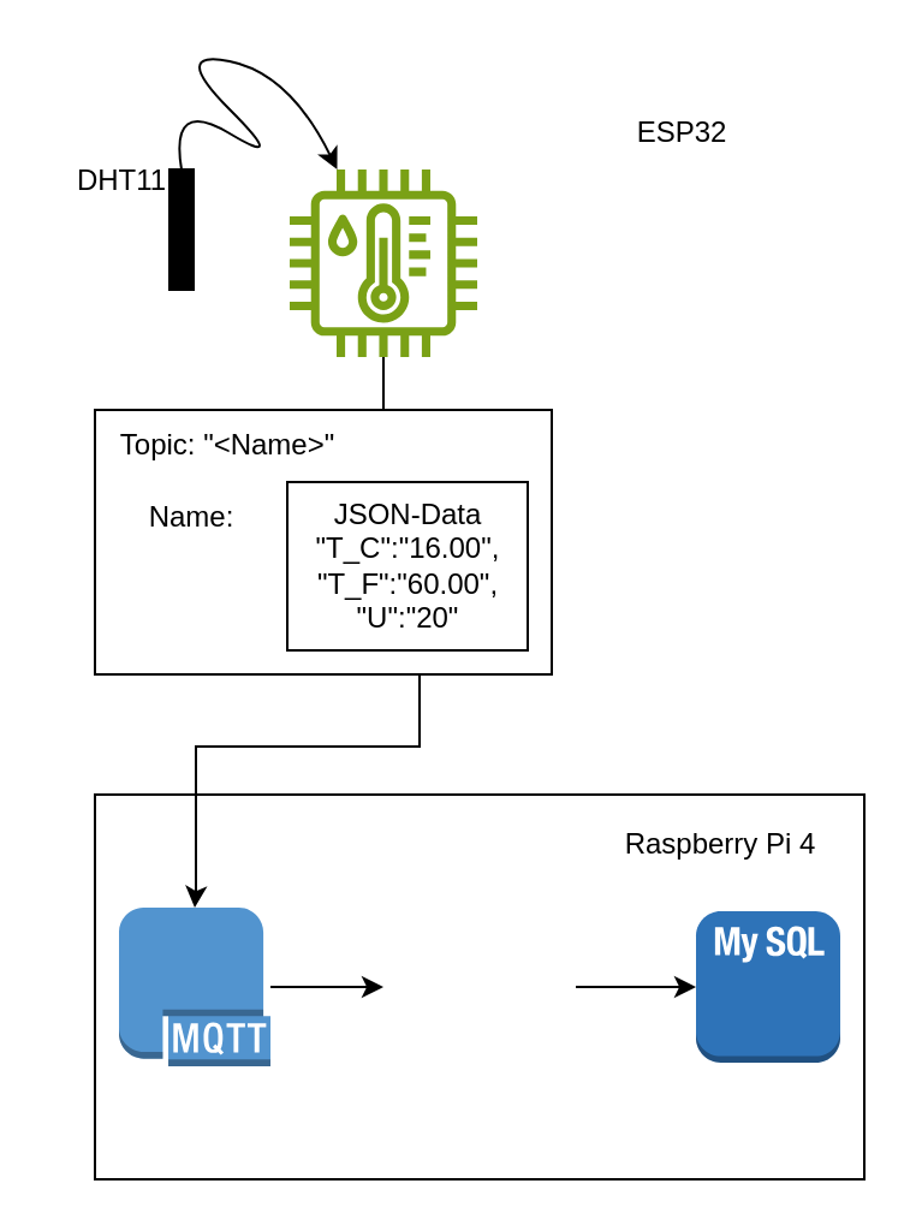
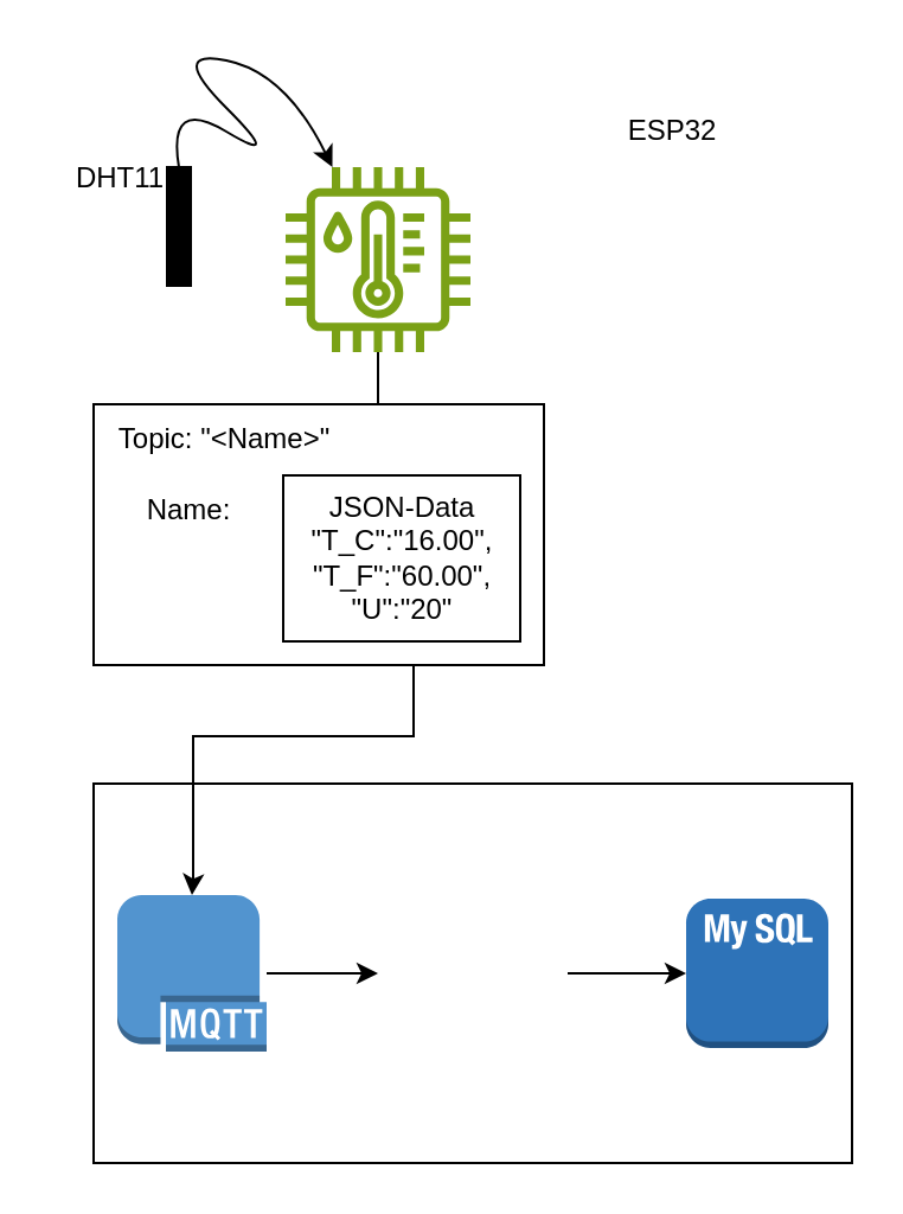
- <mxCell id="21" value="Raspberry Pi 4" style="text;html=1;align=center;verticalAlign=middle;resizable=0;points=[];autosize=1;strokeColor=none;fillColor=none;" vertex="1" parent="1"><mxGeometry x="249" y="336" width="100" height="30" as="geometry" /></mxCell>
